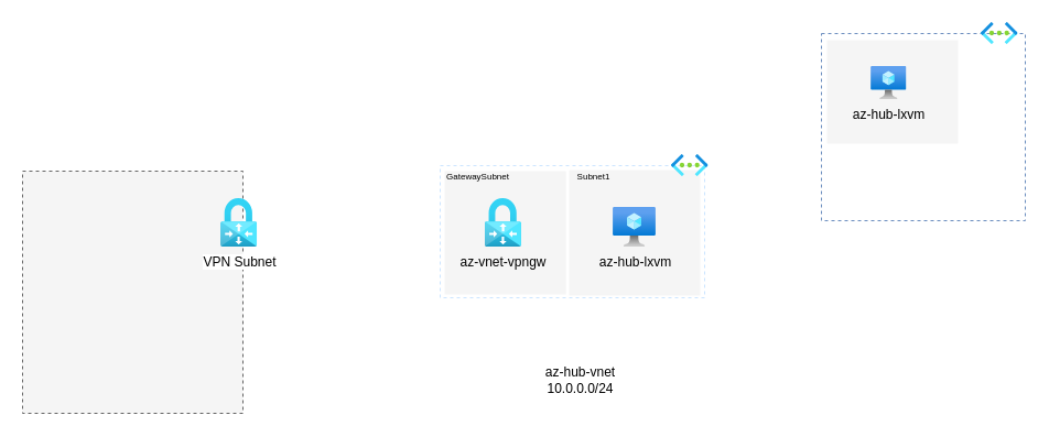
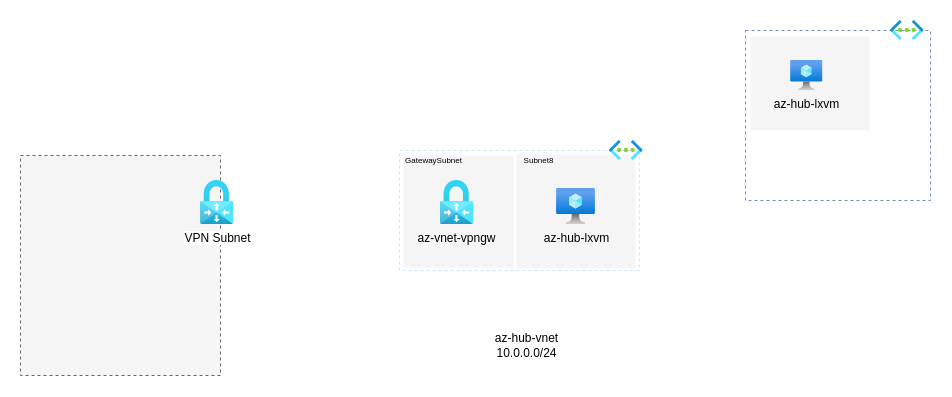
- <mxCell id="9" value="Subnet1" style="text;html=1;align=center;verticalAlign=middle;resizable=0;points=[];autosize=1;strokeColor=none;fillColor=none;fontSize=8;" vertex="1" parent="1"><mxGeometry x="513.17" y="150" width="50" height="20" as="geometry" /></mxCell>
+ <mxCell id="9" value="Subnet8" style="text;html=1;align=center;verticalAlign=middle;resizable=0;points=[];autosize=1;strokeColor=none;fillColor=none;fontSize=8;" vertex="1" parent="1"><mxGeometry x="513.17" y="150" width="50" height="20" as="geometry" /></mxCell>
